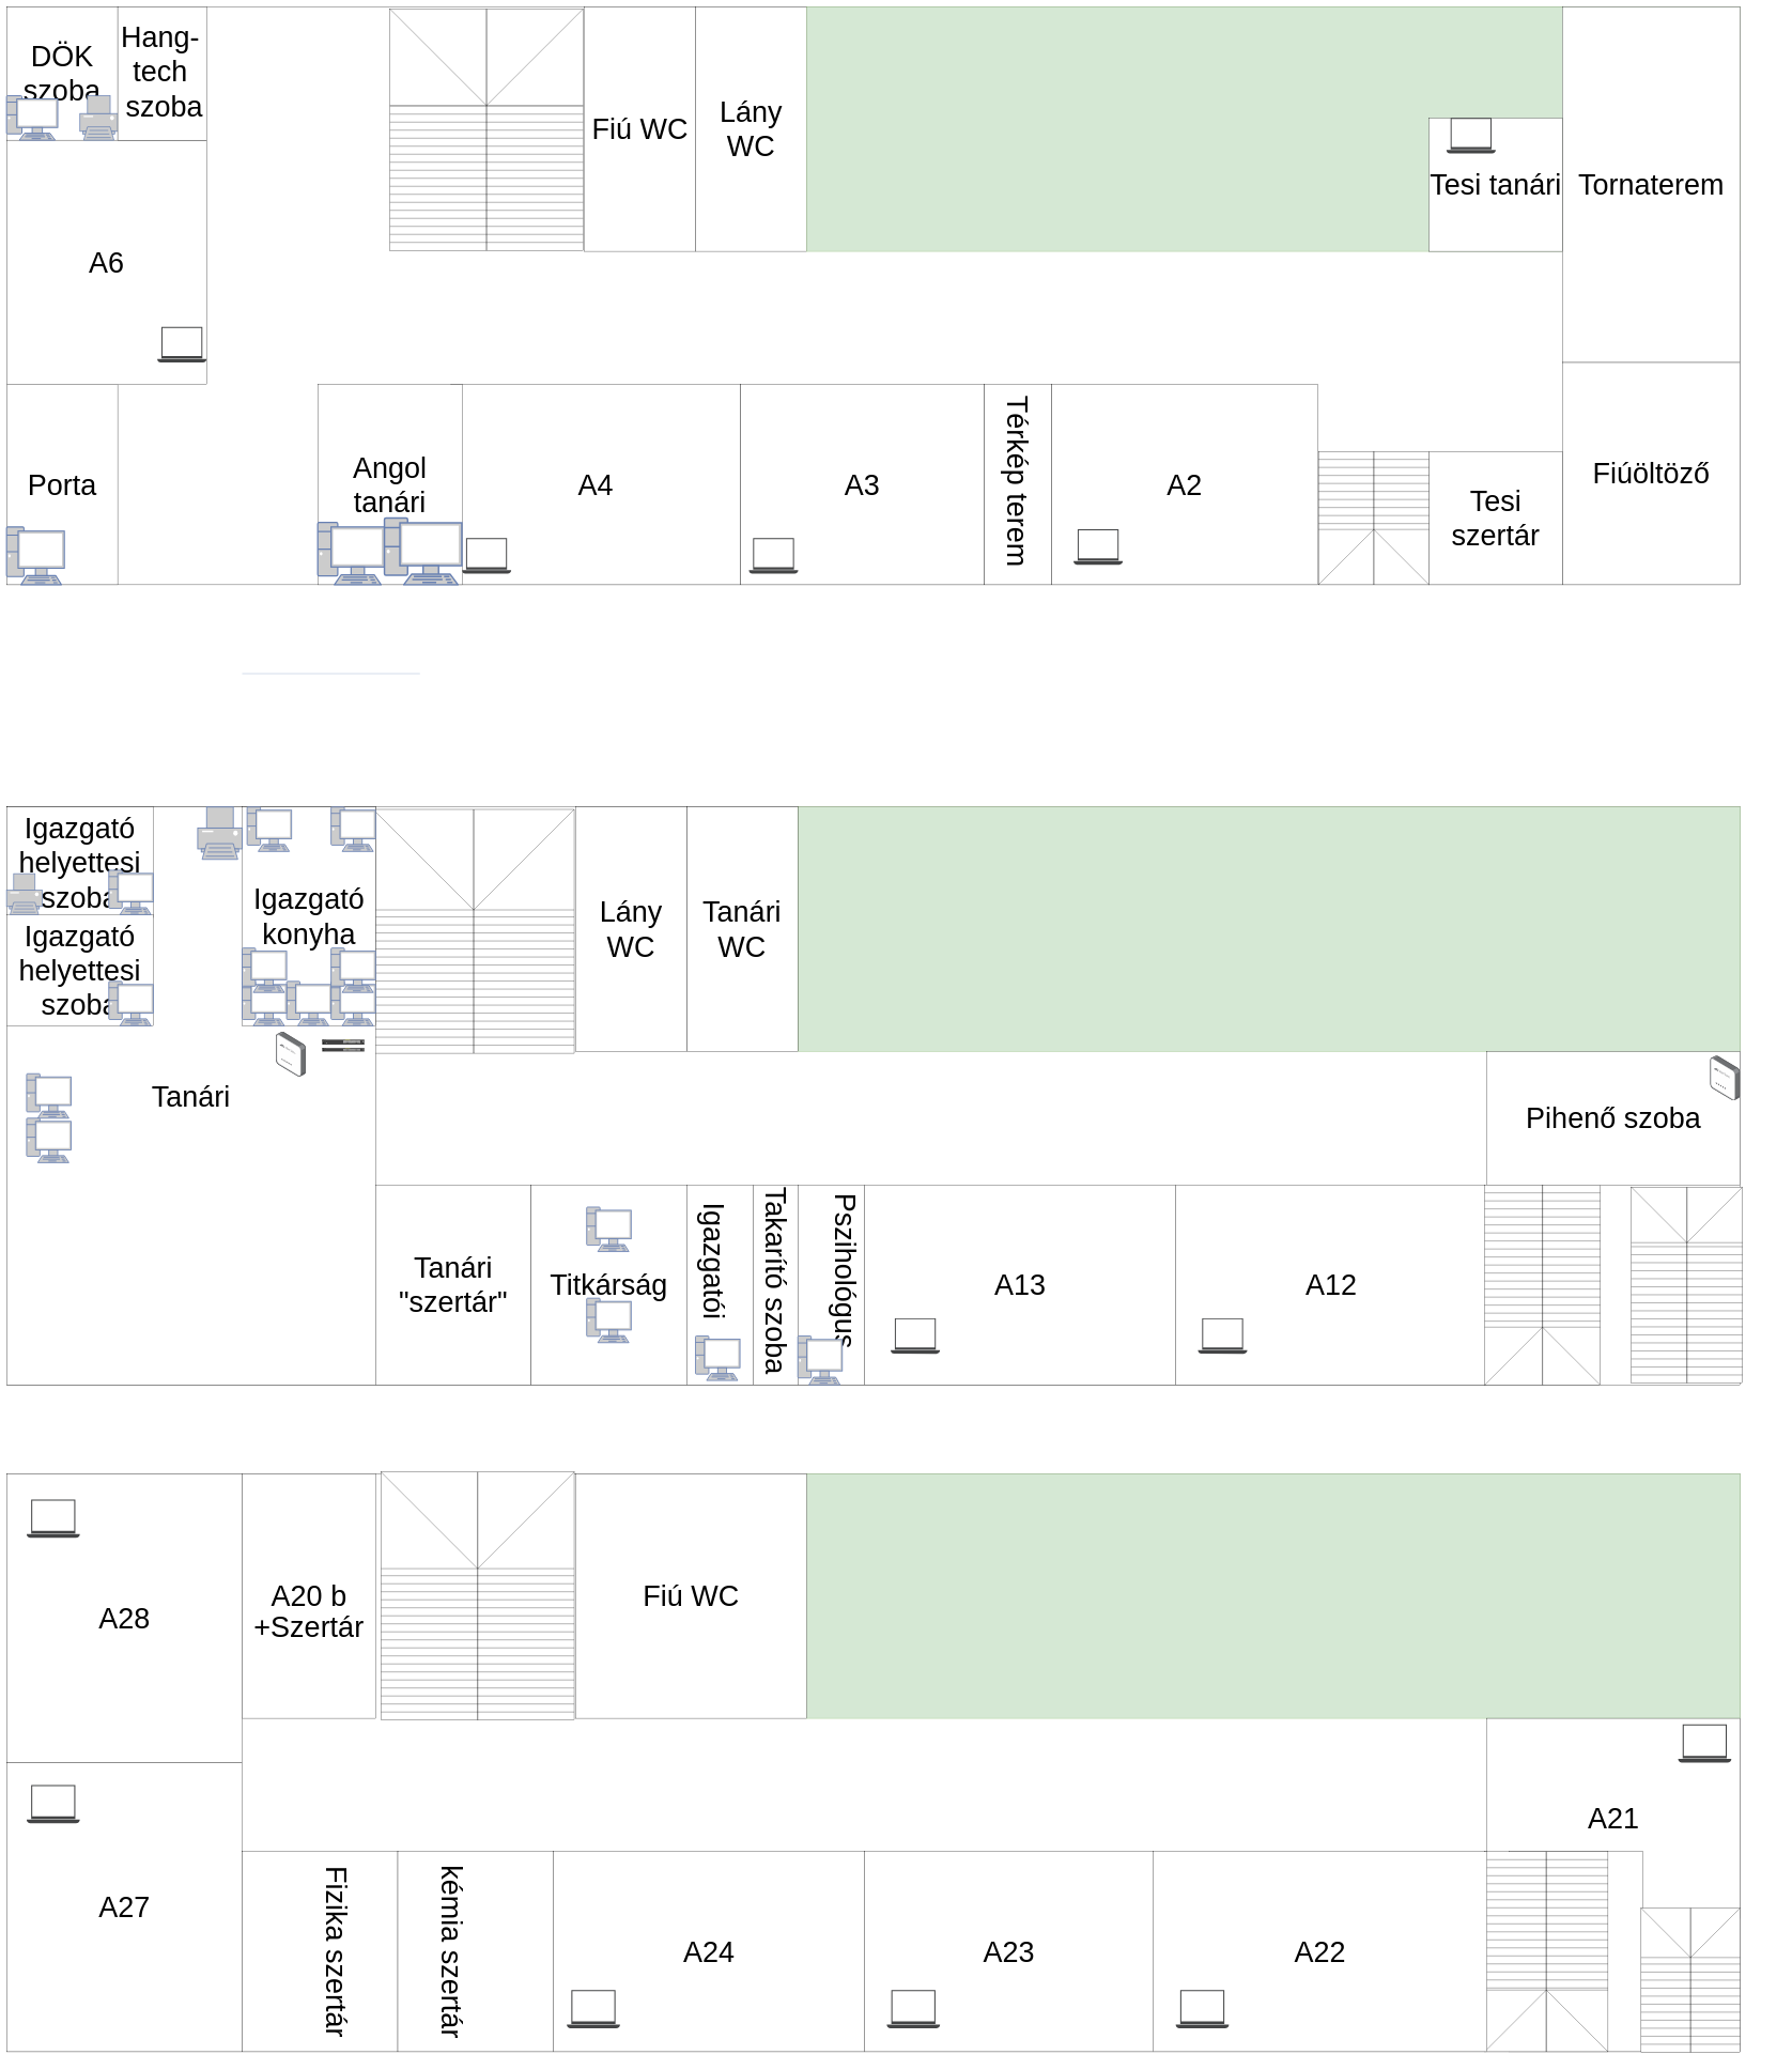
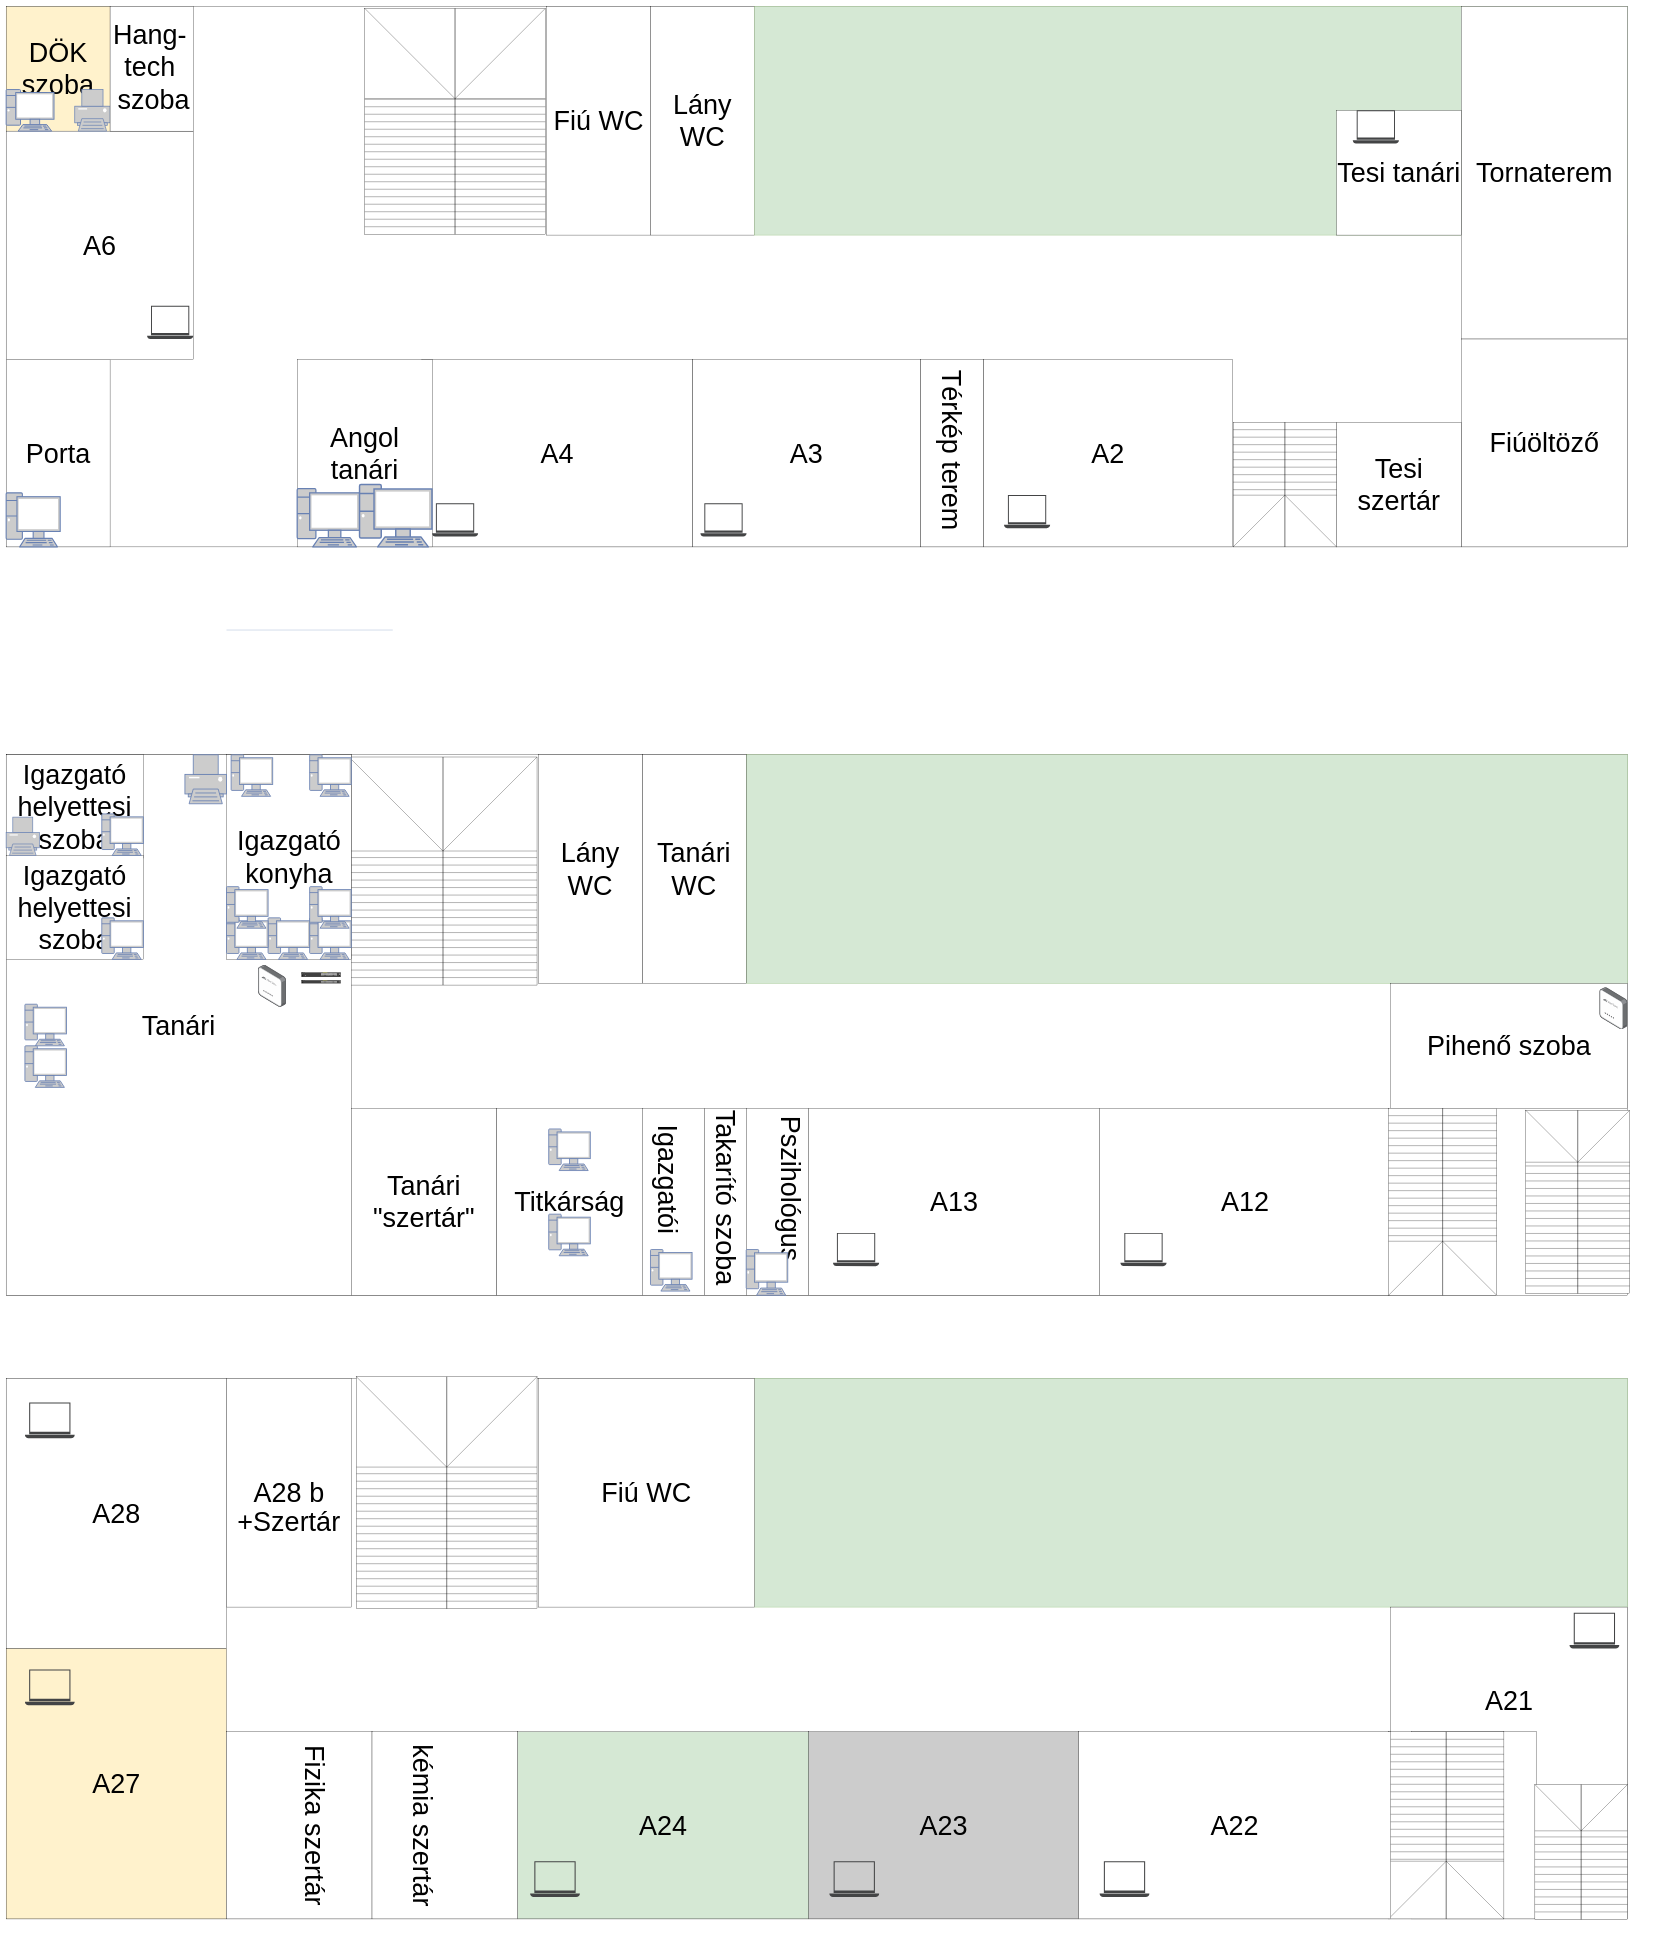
- <mxCell id="7" value="DÖK szoba" style="whiteSpace=wrap;html=1;container=0;fontSize=90;" parent="2" vertex="1"><mxGeometry width="346.487" height="415.784" as="geometry" /></mxCell>
+ <mxCell id="7" value="DÖK szoba" style="whiteSpace=wrap;html=1;container=0;fontSize=90;fillColor=#fff2cc;" parent="2" vertex="1"><mxGeometry width="346.487" height="415.784" as="geometry" /></mxCell>
- <mxCell id="50" value="A20 b" style="whiteSpace=wrap;html=1;container=0;fontSize=90;" parent="2" vertex="1"><mxGeometry x="734.551" y="4573.622" width="415.784" height="762.27" as="geometry" /></mxCell>
+ <mxCell id="50" value="A28 b" style="whiteSpace=wrap;html=1;container=0;fontSize=90;" parent="2" vertex="1"><mxGeometry x="734.551" y="4573.622" width="415.784" height="762.27" as="geometry" /></mxCell>
- <mxCell id="52" value="A27" style="whiteSpace=wrap;html=1;container=0;fontSize=90;" parent="2" vertex="1"><mxGeometry y="5474.486" width="734.551" height="900.865" as="geometry" /></mxCell>
+ <mxCell id="52" value="A27" style="whiteSpace=wrap;html=1;container=0;fontSize=90;fillColor=#fff2cc;" parent="2" vertex="1"><mxGeometry y="5474.486" width="734.551" height="900.865" as="geometry" /></mxCell>
- <mxCell id="49" value="A24" style="whiteSpace=wrap;html=1;container=0;fontSize=90;" parent="2" vertex="1"><mxGeometry x="1704.714" y="5751.676" width="970.162" height="623.676" as="geometry" /></mxCell>
+ <mxCell id="49" value="A24" style="whiteSpace=wrap;html=1;container=0;fontSize=90;fillColor=#d5e8d4;" parent="2" vertex="1"><mxGeometry x="1704.714" y="5751.676" width="970.162" height="623.676" as="geometry" /></mxCell>
- <mxCell id="48" value="A23" style="whiteSpace=wrap;html=1;container=0;fontSize=90;" parent="2" vertex="1"><mxGeometry x="2674.876" y="5751.676" width="900.865" height="623.676" as="geometry" /></mxCell>
+ <mxCell id="48" value="A23" style="whiteSpace=wrap;html=1;container=0;fontSize=90;fillColor=#cccccc;" parent="2" vertex="1"><mxGeometry x="2674.876" y="5751.676" width="900.865" height="623.676" as="geometry" /></mxCell>
